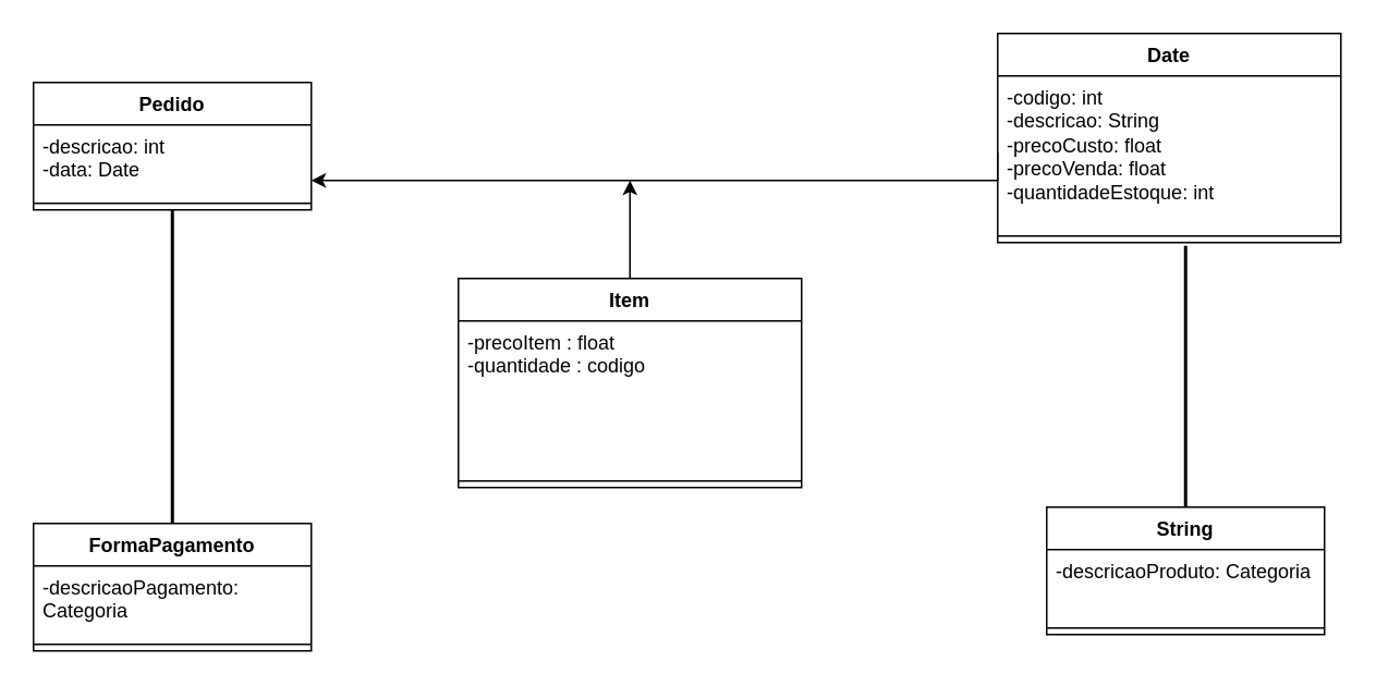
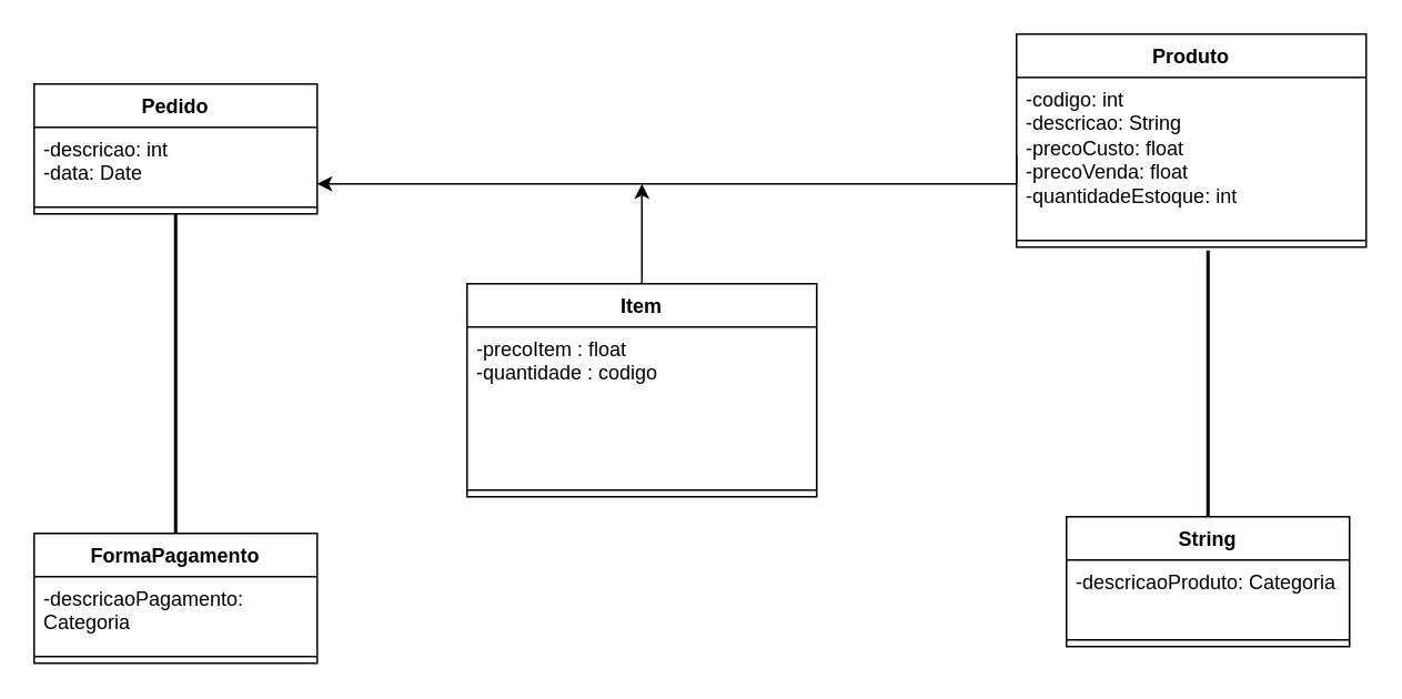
- <mxCell id="9" value="Date" style="swimlane;fontStyle=1;align=center;verticalAlign=top;childLayout=stackLayout;horizontal=1;startSize=26;horizontalStack=0;resizeParent=1;resizeParentMax=0;resizeLast=0;collapsible=1;marginBottom=0;whiteSpace=wrap;html=1;" vertex="1" parent="1"><mxGeometry x="610" y="20" width="210" height="128" as="geometry"><mxRectangle x="90" y="40" width="100" height="30" as="alternateBounds" /></mxGeometry></mxCell>
+ <mxCell id="9" value="Produto" style="swimlane;fontStyle=1;align=center;verticalAlign=top;childLayout=stackLayout;horizontal=1;startSize=26;horizontalStack=0;resizeParent=1;resizeParentMax=0;resizeLast=0;collapsible=1;marginBottom=0;whiteSpace=wrap;html=1;" vertex="1" parent="1"><mxGeometry x="610" y="20" width="210" height="128" as="geometry"><mxRectangle x="90" y="40" width="100" height="30" as="alternateBounds" /></mxGeometry></mxCell>
